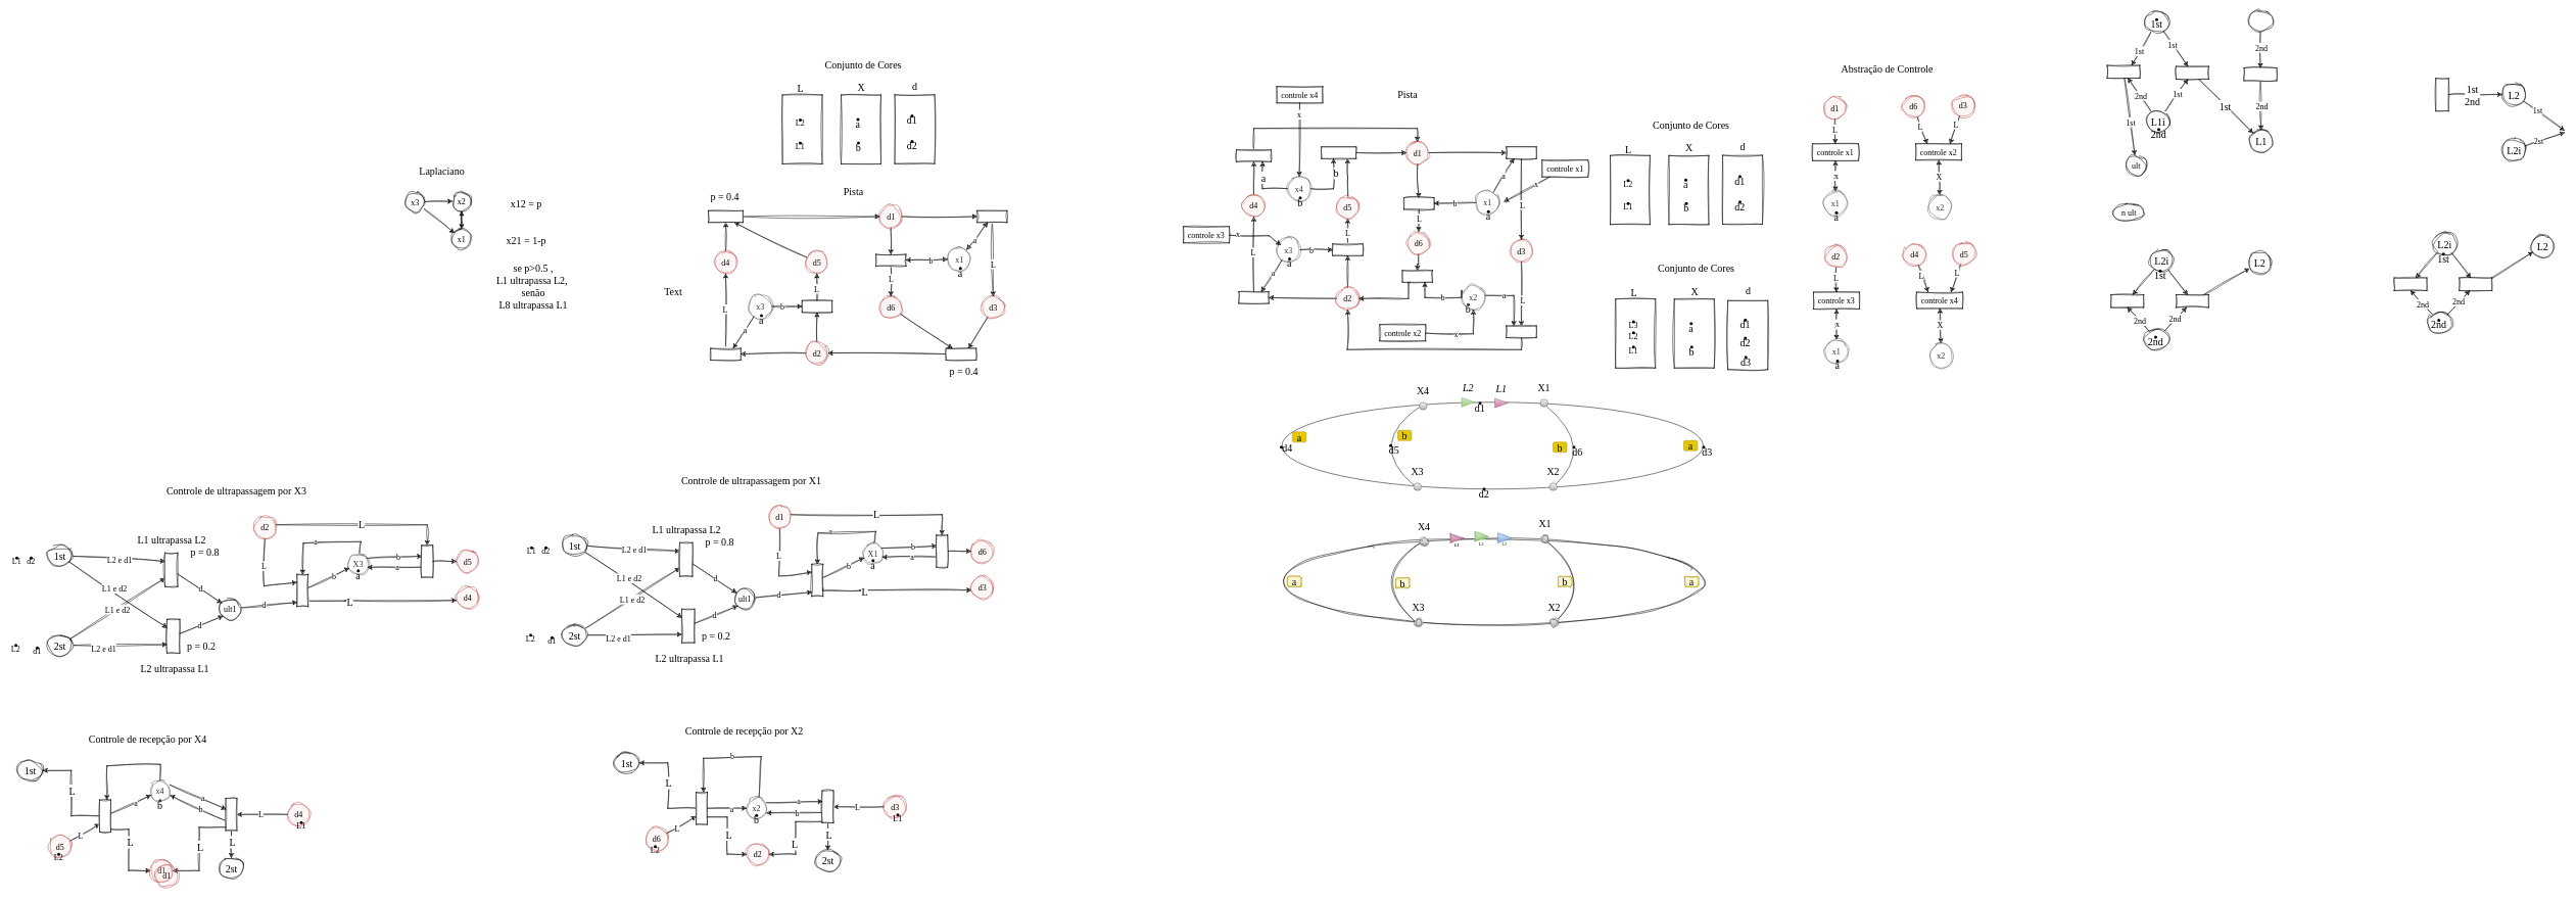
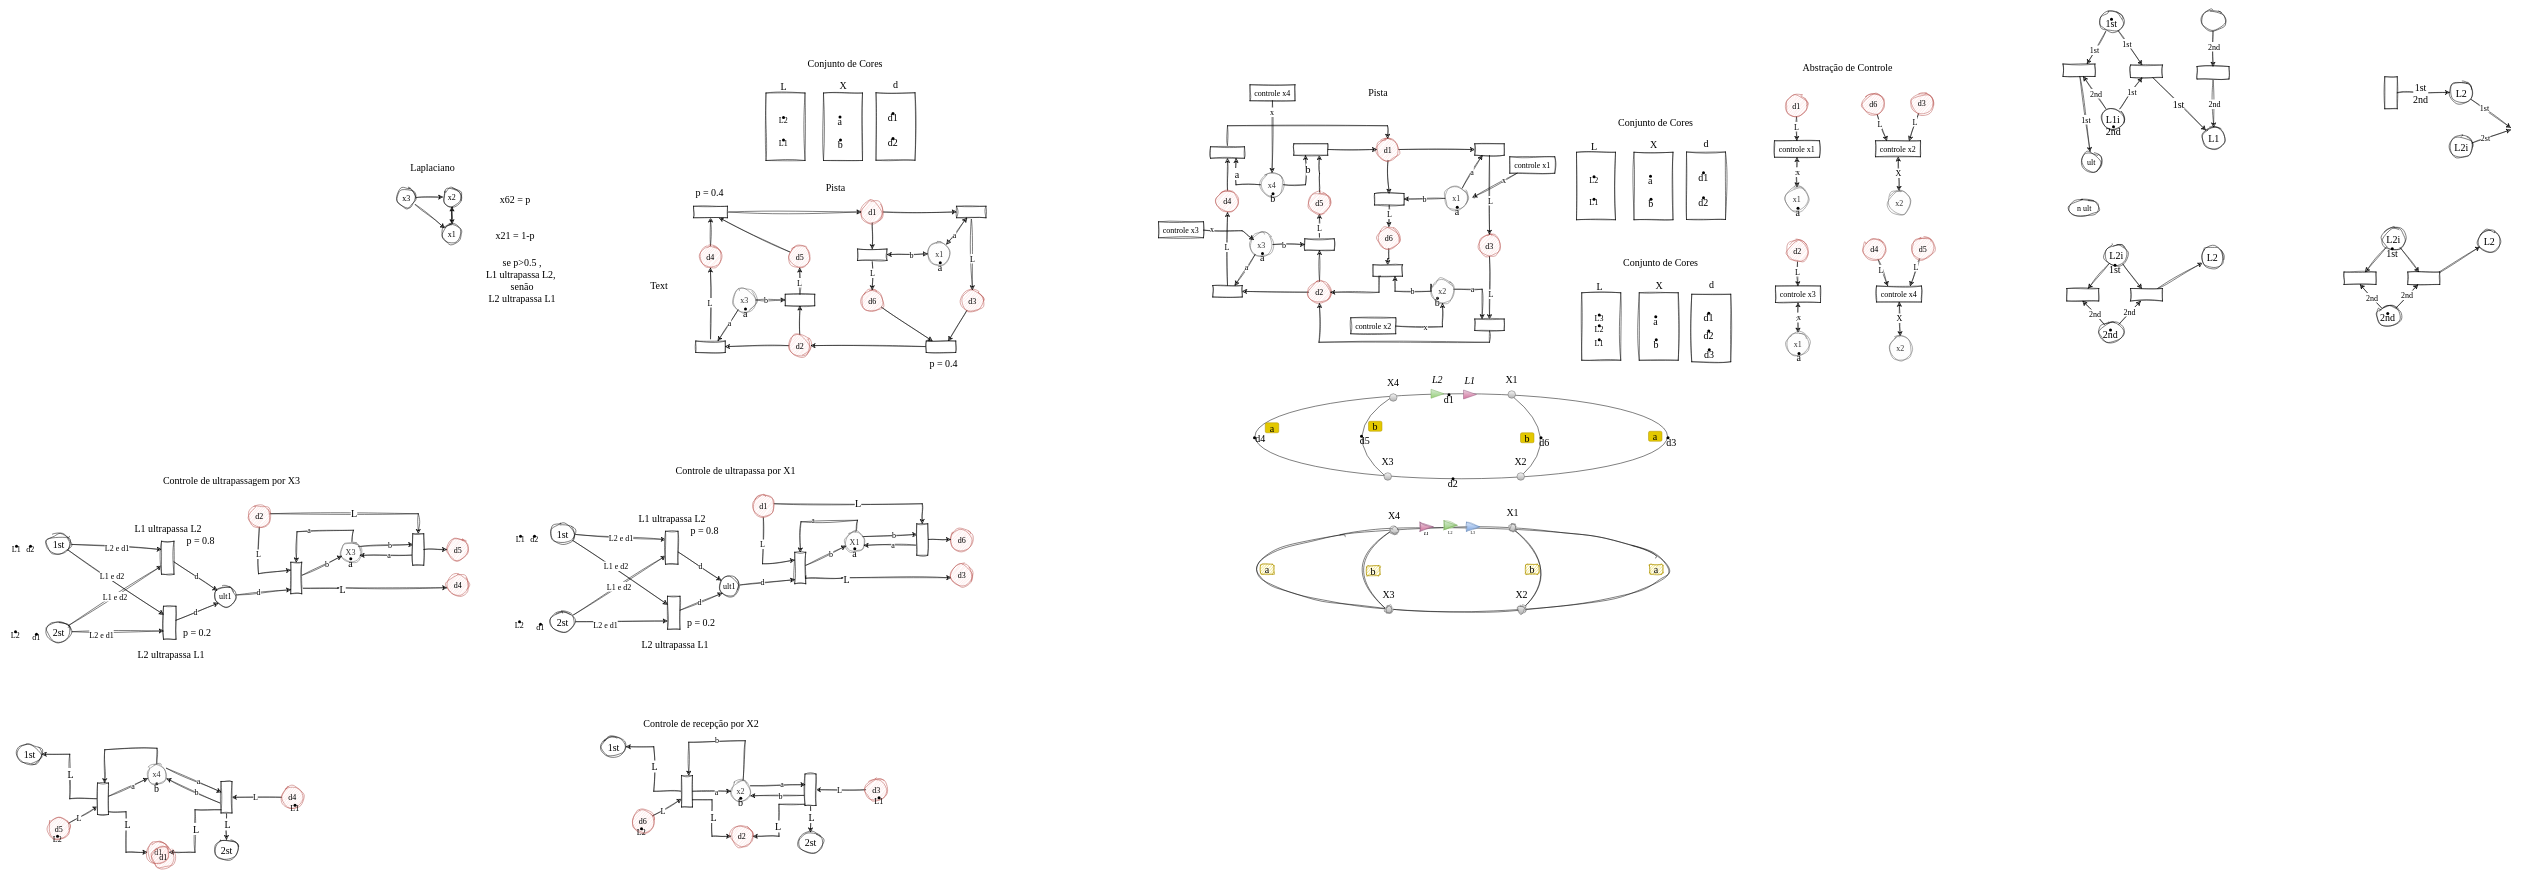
- <mxCell id="151" value="x12 = p" style="text;html=1;align=center;verticalAlign=middle;resizable=0;points=[];autosize=1;strokeColor=none;fillColor=none;fontSize=20;fontFamily=Architects Daughter;fontColor=default;" parent="1" vertex="1"><mxGeometry x="990" y="378.5" width="78" height="36" as="geometry" /></mxCell>
+ <mxCell id="151" value="x62 = p" style="text;html=1;align=center;verticalAlign=middle;resizable=0;points=[];autosize=1;strokeColor=none;fillColor=none;fontSize=20;fontFamily=Architects Daughter;fontColor=default;" parent="1" vertex="1"><mxGeometry x="990" y="378.5" width="78" height="36" as="geometry" /></mxCell>
- <mxCell id="153" value="se p&amp;gt;0.5 ,&lt;br&gt;L1 ultrapassa L2,&amp;nbsp;&lt;br&gt;senão&lt;br&gt;L8 ultrapassa L1" style="text;html=1;align=center;verticalAlign=middle;resizable=0;points=[];autosize=1;strokeColor=none;fillColor=none;fontSize=20;fontFamily=Architects Daughter;fontColor=default;" parent="1" vertex="1"><mxGeometry x="952" y="506" width="181" height="108" as="geometry" /></mxCell>
+ <mxCell id="153" value="se p&amp;gt;0.5 ,&lt;br&gt;L1 ultrapassa L2,&amp;nbsp;&lt;br&gt;senão&lt;br&gt;L2 ultrapassa L1" style="text;html=1;align=center;verticalAlign=middle;resizable=0;points=[];autosize=1;strokeColor=none;fillColor=none;fontSize=20;fontFamily=Architects Daughter;fontColor=default;" parent="1" vertex="1"><mxGeometry x="952" y="506" width="181" height="108" as="geometry" /></mxCell>
- <mxCell id="222" value="Controle de ultrapassagem por X1" style="text;html=1;align=center;verticalAlign=middle;resizable=0;points=[];autosize=1;strokeColor=none;fillColor=none;fontSize=20;fontFamily=Architects Daughter;fontColor=default;" parent="1" vertex="1"><mxGeometry x="1304.5" y="921" width="330" height="36" as="geometry" /></mxCell>
+ <mxCell id="222" value="Controle de ultrapassa por X1" style="text;html=1;align=center;verticalAlign=middle;resizable=0;points=[];autosize=1;strokeColor=none;fillColor=none;fontSize=20;fontFamily=Architects Daughter;fontColor=default;" parent="1" vertex="1"><mxGeometry x="1304.5" y="921" width="330" height="36" as="geometry" /></mxCell>
- <mxCell id="224" value="Controle de recepção por X2" style="text;html=1;align=center;verticalAlign=middle;resizable=0;points=[];autosize=1;strokeColor=none;fillColor=none;fontSize=20;fontFamily=Architects Daughter;fontColor=default;" parent="1" vertex="1"><mxGeometry x="1306.5" y="1412" width="298" height="36" as="geometry" /></mxCell>
+ <mxCell id="224" value="Controle de recepção por X2" style="text;html=1;align=center;verticalAlign=middle;resizable=0;points=[];autosize=1;strokeColor=none;fillColor=none;fontSize=20;fontFamily=Architects Daughter;fontColor=default;" parent="1" vertex="1"><mxGeometry x="1251.5" y="1427" width="298" height="36" as="geometry" /></mxCell>
- <mxCell id="366" value="Controle de recepção por X4" style="text;html=1;align=center;verticalAlign=middle;resizable=0;points=[];autosize=1;strokeColor=none;fillColor=none;fontSize=20;fontFamily=Architects Daughter;fontColor=default;" parent="1" vertex="1"><mxGeometry x="137.5" y="1427" width="300" height="36" as="geometry" /></mxCell>
